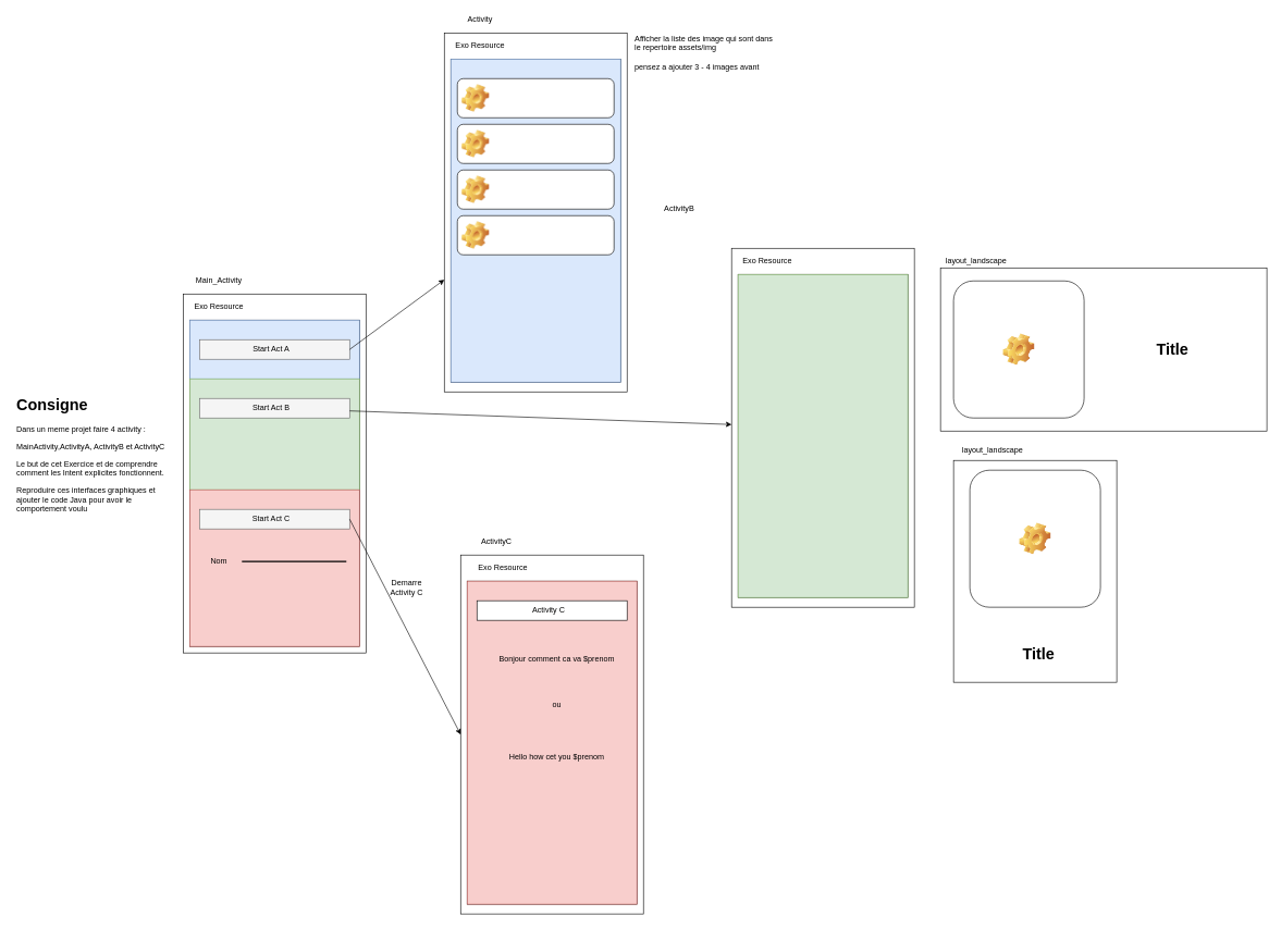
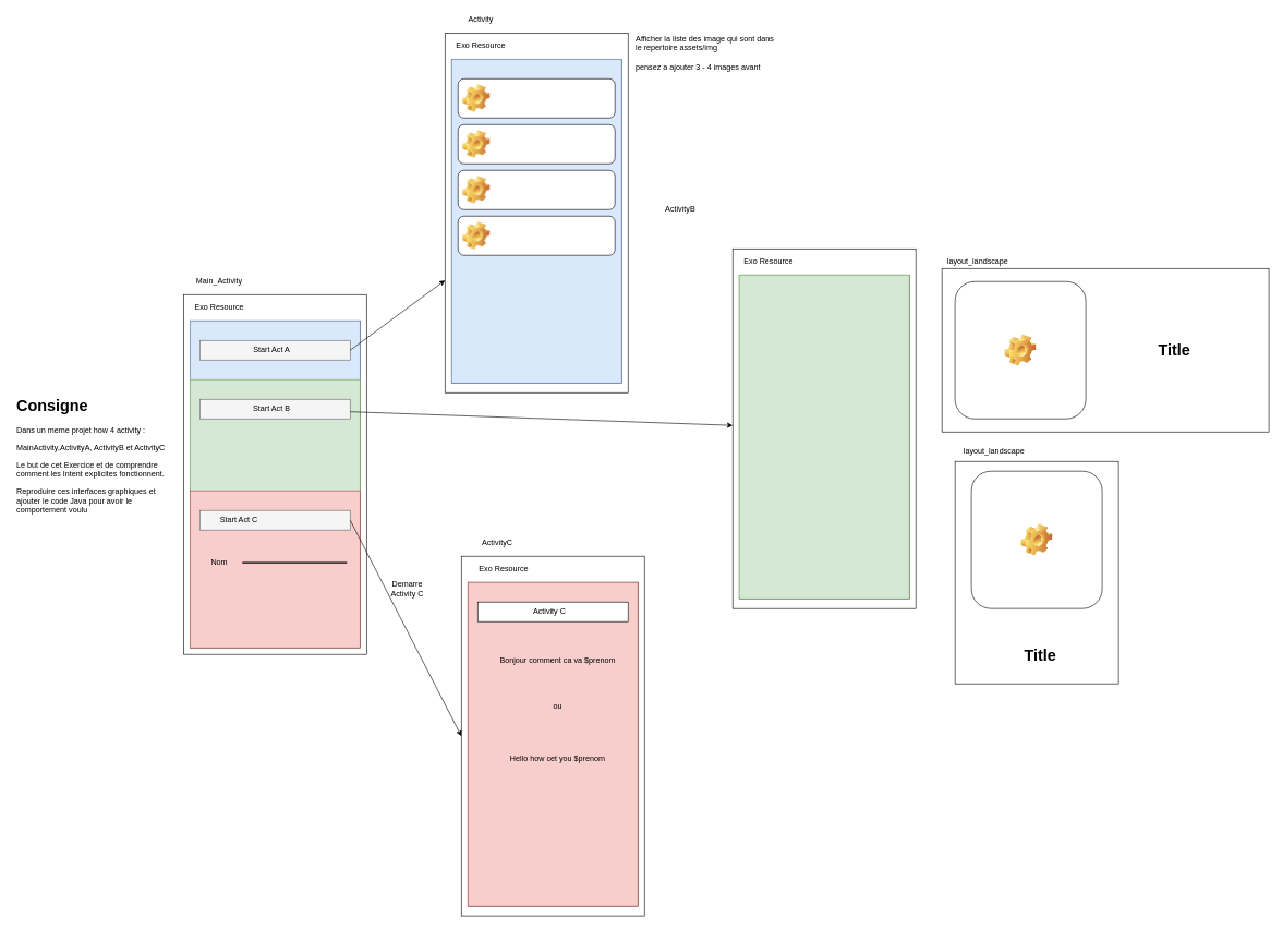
- <mxCell id="6" value="&lt;h1&gt;Consigne&lt;/h1&gt;&lt;p&gt;Dans un meme projet faire 4 activity :&lt;/p&gt;&lt;p&gt;MainActivity,ActivityA, ActivityB et ActivityC&lt;/p&gt;&lt;p&gt;Le but de cet Exercice et de comprendre comment les Intent explicites fonctionnent.&lt;/p&gt;&lt;p&gt;Reproduire ces interfaces graphiques et ajouter le code Java pour avoir le comportement voulu&lt;/p&gt;&lt;p&gt;&lt;br&gt;&lt;/p&gt;" style="text;html=1;strokeColor=none;fillColor=none;spacing=5;spacingTop=-20;whiteSpace=wrap;overflow=hidden;rounded=0;" parent="1" vertex="1"><mxGeometry x="20" y="600" width="250" height="190" as="geometry" /></mxCell>
+ <mxCell id="6" value="&lt;h1&gt;Consigne&lt;/h1&gt;&lt;p&gt;Dans un meme projet how 4 activity :&lt;/p&gt;&lt;p&gt;MainActivity,ActivityA, ActivityB et ActivityC&lt;/p&gt;&lt;p&gt;Le but de cet Exercice et de comprendre comment les Intent explicites fonctionnent.&lt;/p&gt;&lt;p&gt;Reproduire ces interfaces graphiques et ajouter le code Java pour avoir le comportement voulu&lt;/p&gt;&lt;p&gt;&lt;br&gt;&lt;/p&gt;" style="text;html=1;strokeColor=none;fillColor=none;spacing=5;spacingTop=-20;whiteSpace=wrap;overflow=hidden;rounded=0;" parent="1" vertex="1"><mxGeometry x="20" y="600" width="250" height="190" as="geometry" /></mxCell>
- <mxCell id="18" value="Start Act C" style="text;html=1;strokeColor=none;fillColor=none;align=center;verticalAlign=middle;whiteSpace=wrap;rounded=0;" parent="1" vertex="1"><mxGeometry x="370" y="785" width="90" height="20" as="geometry" /></mxCell>
+ <mxCell id="18" value="Start Act C" style="text;html=1;strokeColor=none;fillColor=none;align=center;verticalAlign=middle;whiteSpace=wrap;rounded=0;" parent="1" vertex="1"><mxGeometry x="320" y="785" width="90" height="20" as="geometry" /></mxCell>
